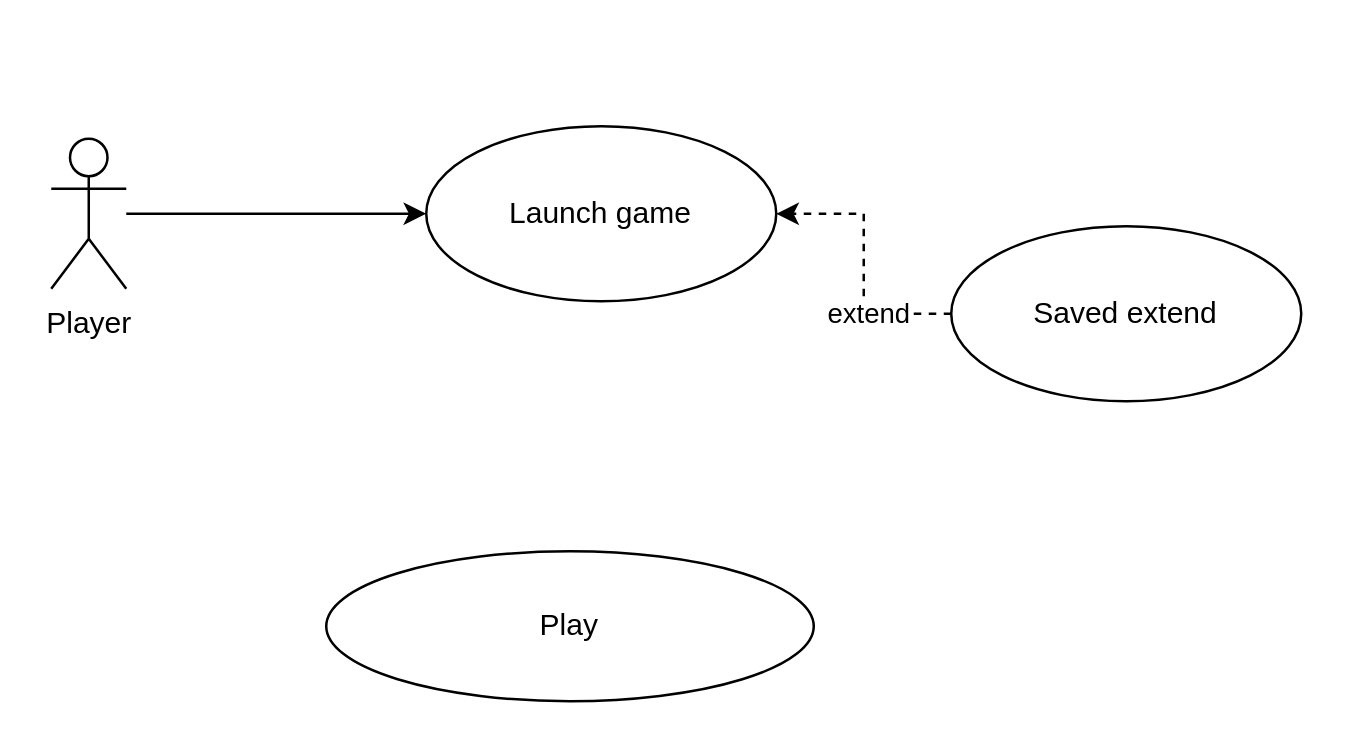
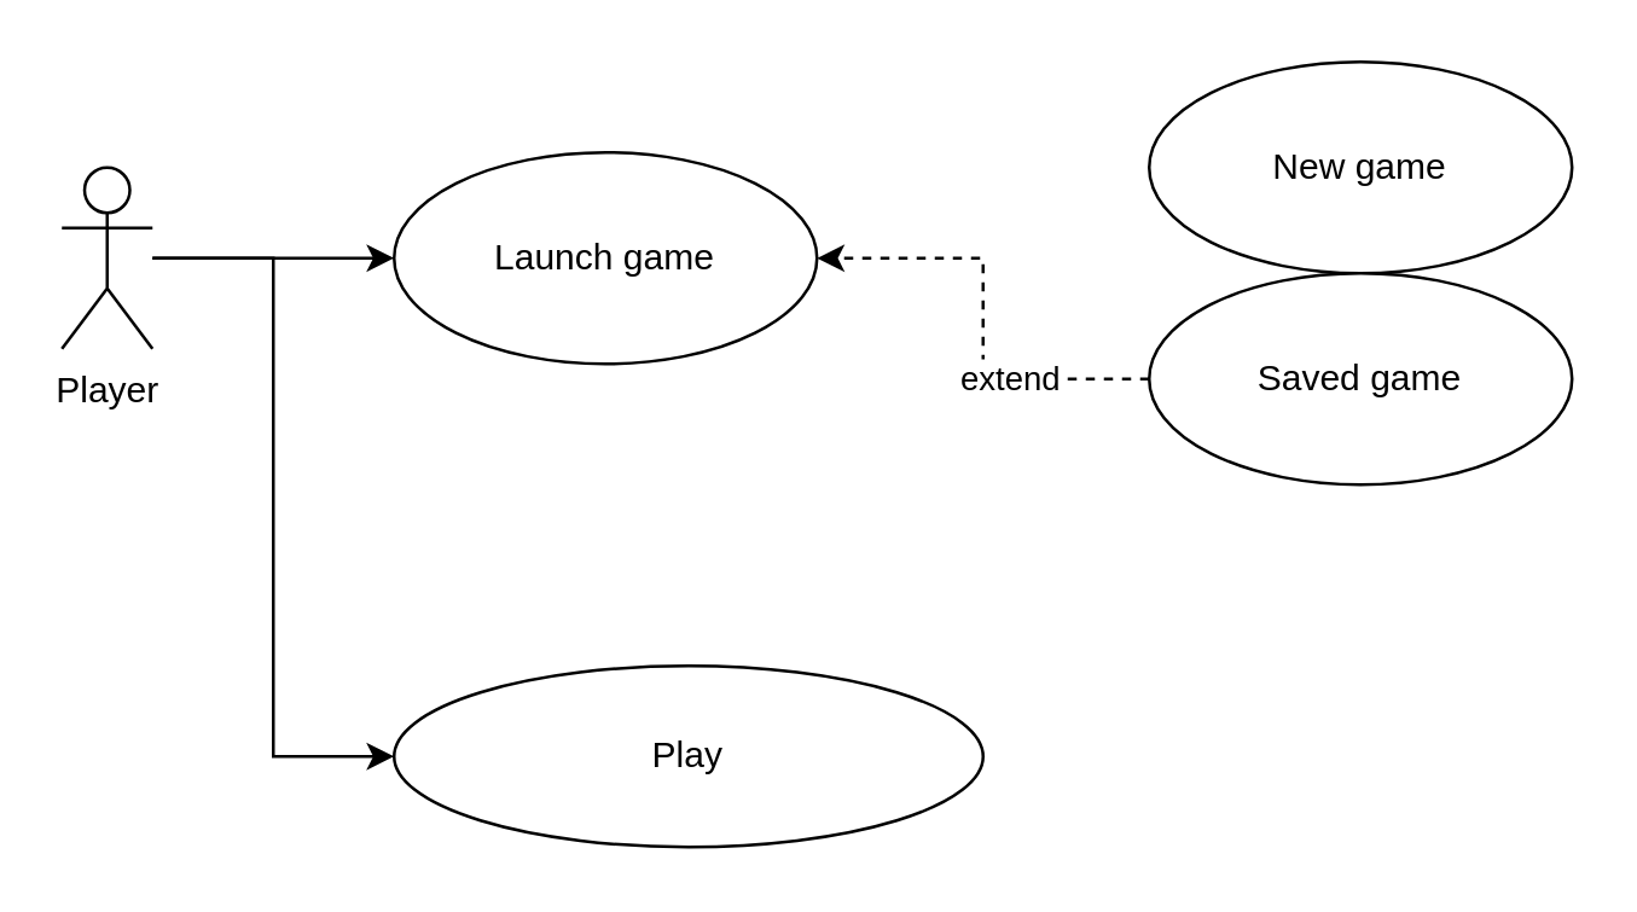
+ <mxCell id="6" value="New game" style="ellipse;whiteSpace=wrap;html=1;" vertex="1" parent="1"><mxGeometry x="380" width="140" height="70" as="geometry" y="20" /></mxCell>
- <mxCell id="5" value="Launch game" style="ellipse;whiteSpace=wrap;html=1;" vertex="1" parent="1"><mxGeometry x="170" y="50" width="140" height="70" as="geometry" /></mxCell>
+ <mxCell id="5" value="Launch game" style="ellipse;whiteSpace=wrap;html=1;" vertex="1" parent="1"><mxGeometry x="130" y="50" width="140" height="70" as="geometry" /></mxCell>
- <mxCell id="9" value="Saved extend" style="ellipse;whiteSpace=wrap;html=1;" vertex="1" parent="1"><mxGeometry x="380" y="90" width="140" height="70" as="geometry" /></mxCell>
+ <mxCell id="9" value="Saved game" style="ellipse;whiteSpace=wrap;html=1;" vertex="1" parent="1"><mxGeometry x="380" y="90" width="140" height="70" as="geometry" /></mxCell>
+ <mxCell id="3" style="edgeStyle=orthogonalEdgeStyle;rounded=0;orthogonalLoop=1;jettySize=auto;html=1;entryX=0;entryY=0.5;entryDx=0;entryDy=0;" edge="1" parent="1" source="4" target="10"><mxGeometry relative="1" as="geometry" /></mxCell>
